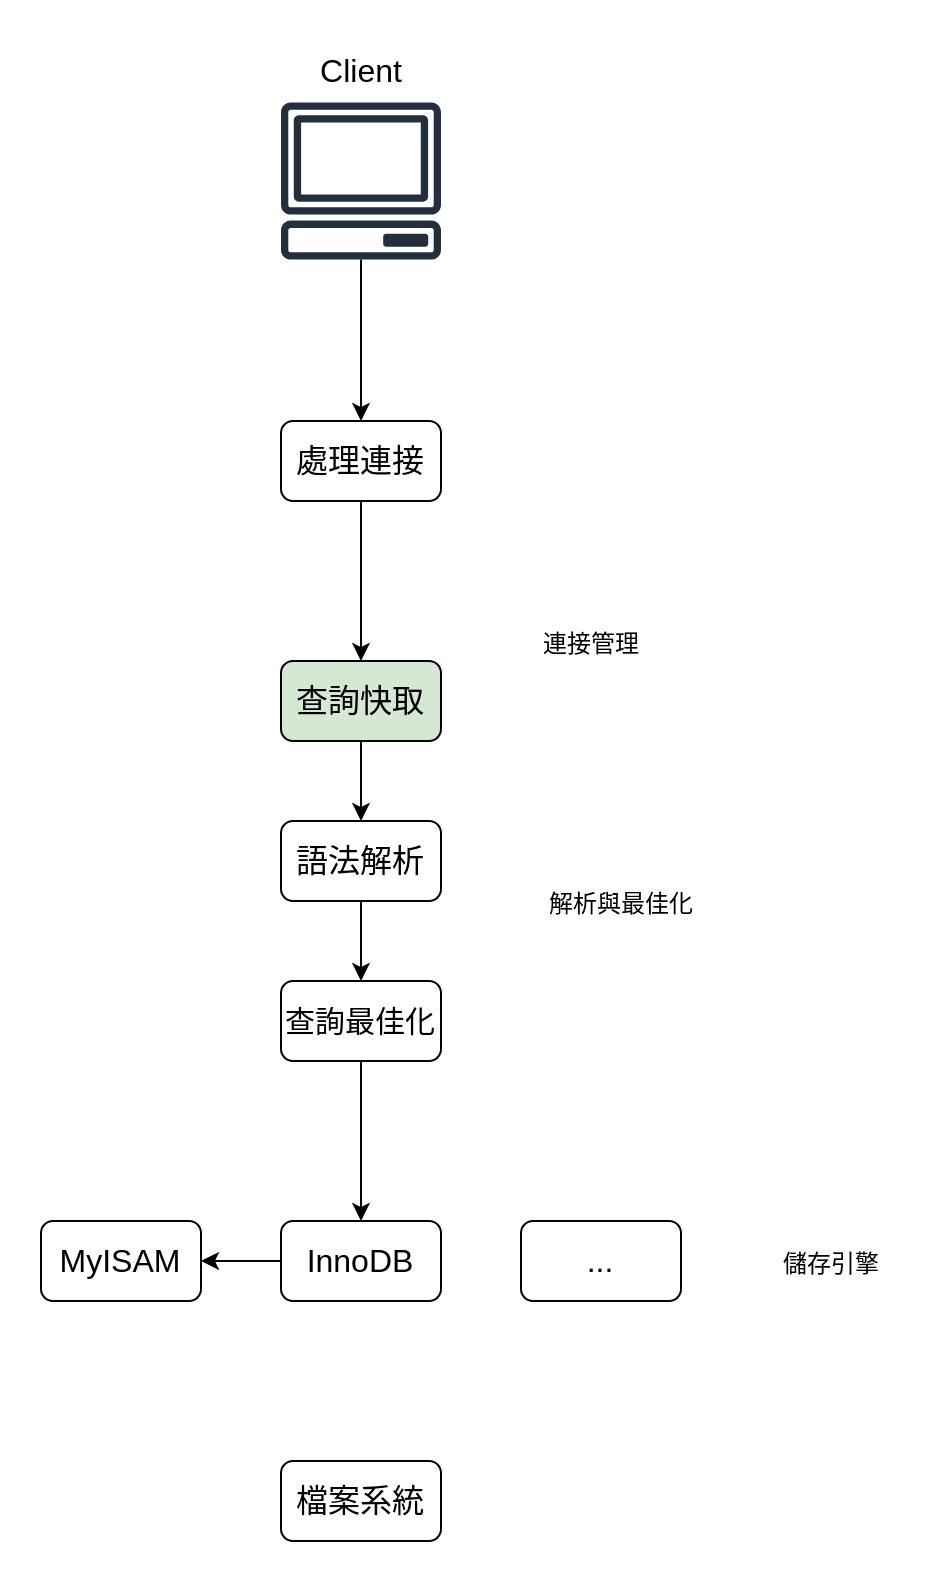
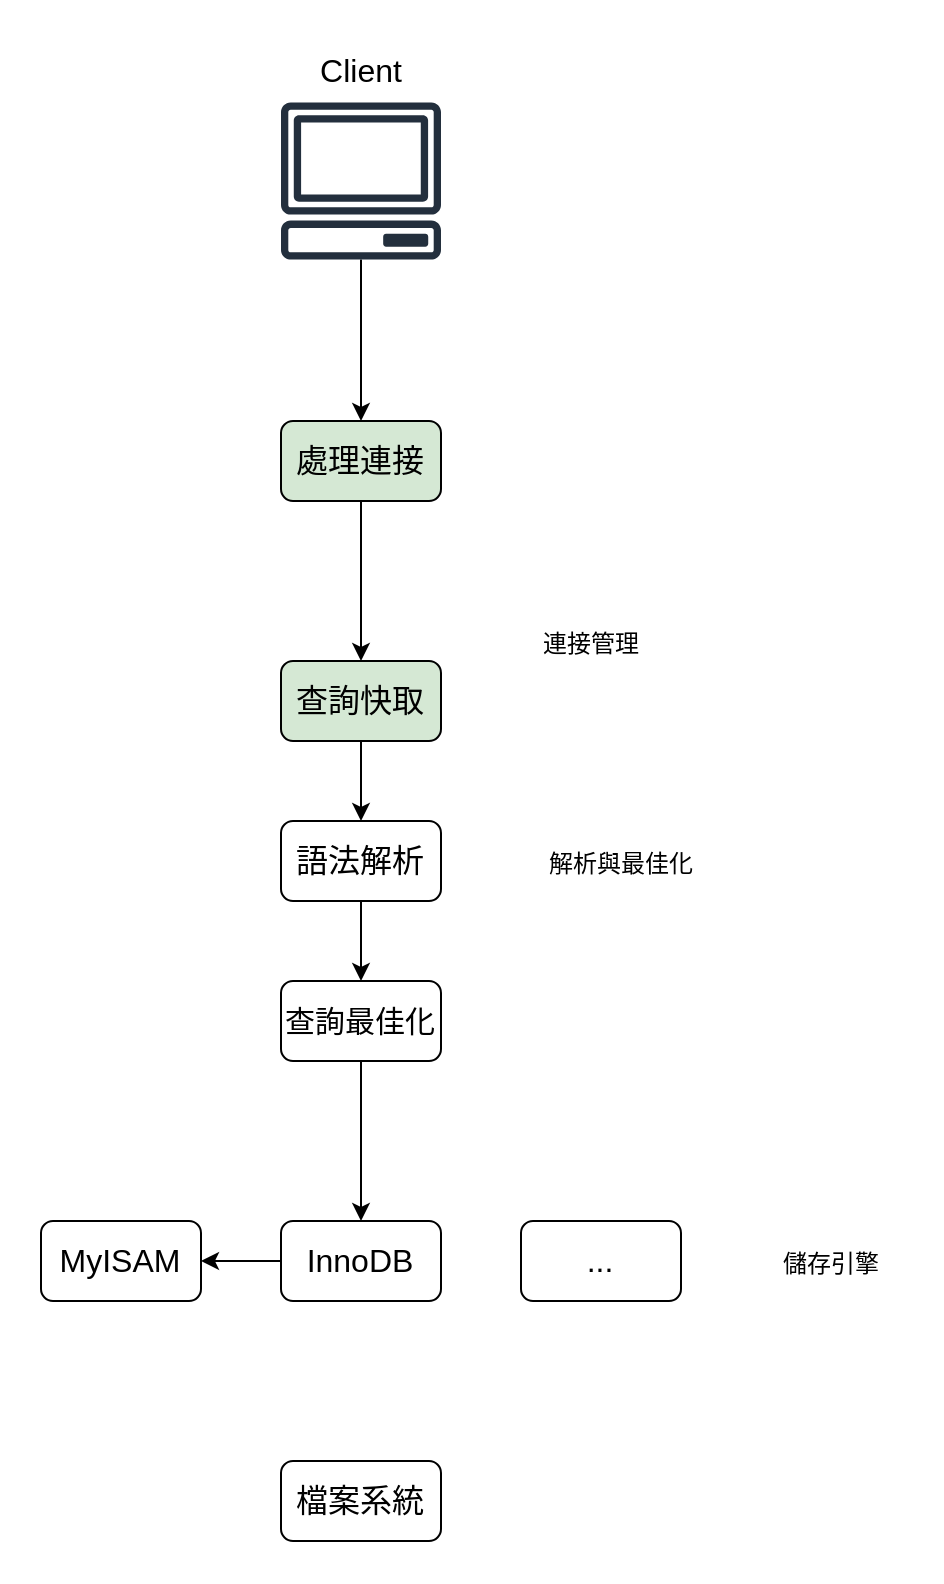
- <mxCell id="3" value="&lt;font style=&quot;font-size: 16px;&quot;&gt;處理連接&lt;/font&gt;" style="rounded=1;whiteSpace=wrap;html=1;" vertex="1" parent="1"><mxGeometry x="140" y="210" width="80" height="40" as="geometry" /></mxCell>
+ <mxCell id="3" value="&lt;font style=&quot;font-size: 16px;&quot;&gt;處理連接&lt;/font&gt;" style="rounded=1;whiteSpace=wrap;html=1;fillColor=#d5e8d4;" vertex="1" parent="1"><mxGeometry x="140" y="210" width="80" height="40" as="geometry" /></mxCell>
- <mxCell id="19" value="&lt;font style=&quot;font-size: 12px;&quot;&gt;解析與最佳化&lt;/font&gt;" style="text;html=1;align=center;verticalAlign=middle;resizable=0;points=[];autosize=1;strokeColor=none;fillColor=none;fontSize=15;" vertex="1" parent="1"><mxGeometry x="260" y="435" width="100" height="30" as="geometry" /></mxCell>
+ <mxCell id="19" value="&lt;font style=&quot;font-size: 12px;&quot;&gt;解析與最佳化&lt;/font&gt;" style="text;html=1;align=center;verticalAlign=middle;resizable=0;points=[];autosize=1;strokeColor=none;fillColor=none;fontSize=15;" vertex="1" parent="1"><mxGeometry x="260" y="415" width="100" height="30" as="geometry" /></mxCell>
